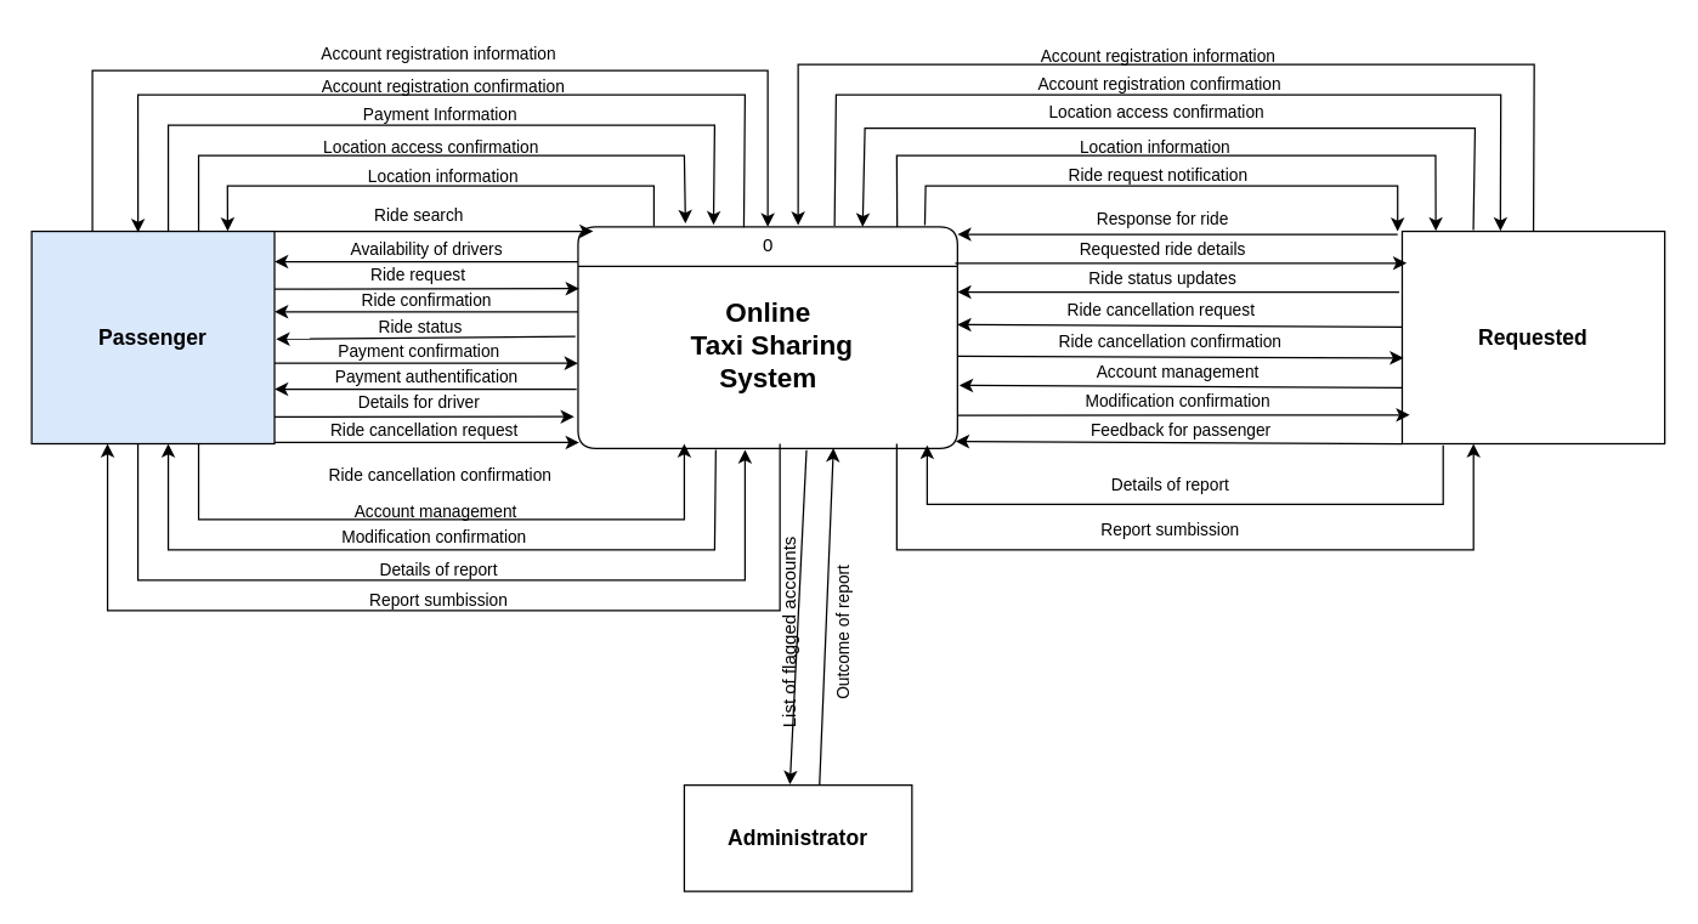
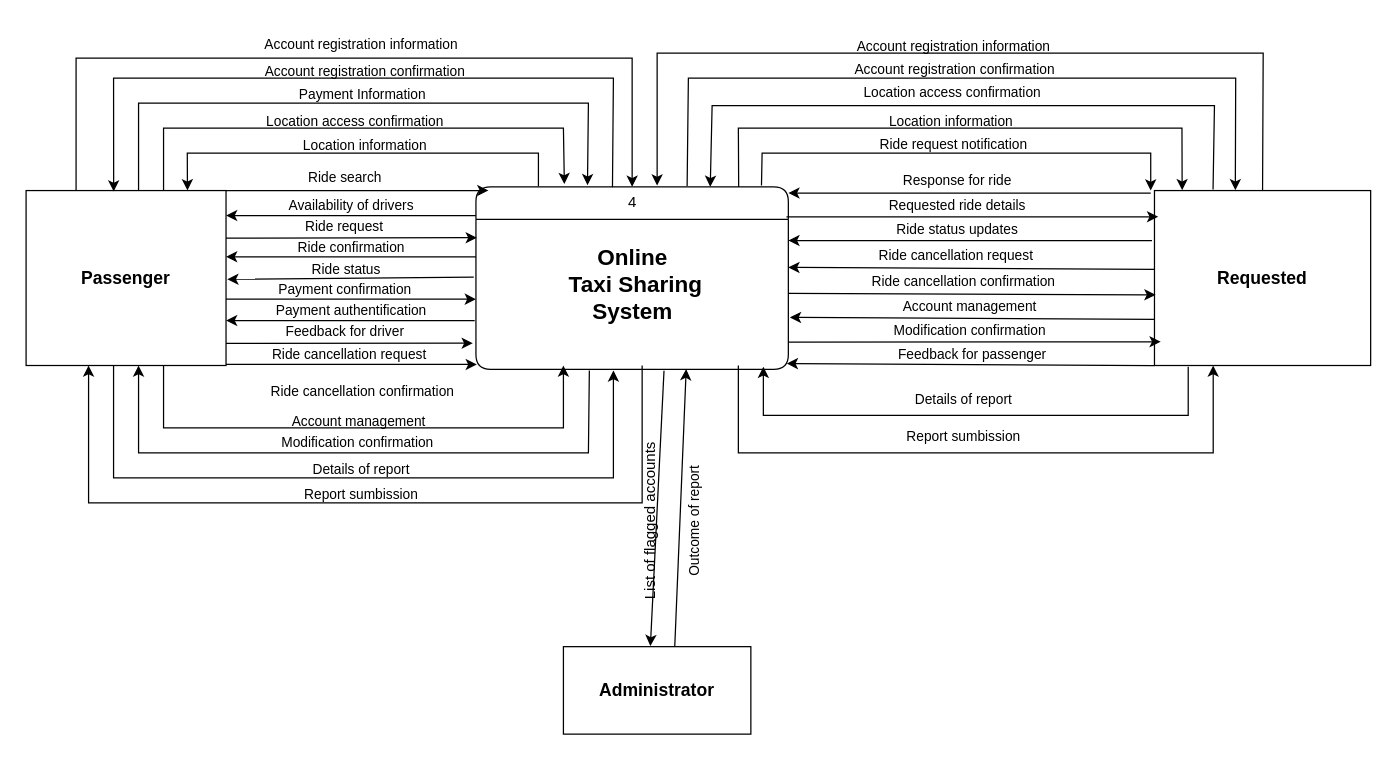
- <mxCell id="2" value="0" style="swimlane;fontStyle=0;childLayout=stackLayout;horizontal=1;startSize=26;fillColor=none;horizontalStack=0;resizeParent=1;resizeParentMax=0;resizeLast=0;collapsible=1;marginBottom=0;html=1;rounded=1;align=center;verticalAlign=middle;" parent="1" vertex="1"><mxGeometry x="380" y="149" width="250" height="146" as="geometry" /></mxCell>
+ <mxCell id="2" value="4" style="swimlane;fontStyle=0;childLayout=stackLayout;horizontal=1;startSize=26;fillColor=none;horizontalStack=0;resizeParent=1;resizeParentMax=0;resizeLast=0;collapsible=1;marginBottom=0;html=1;rounded=1;align=center;verticalAlign=middle;" parent="1" vertex="1"><mxGeometry x="380" y="149" width="250" height="146" as="geometry" /></mxCell>
- <mxCell id="4" value="&lt;h3&gt;Passenger&lt;/h3&gt;" style="whiteSpace=wrap;html=1;align=center;fillColor=#dae8fc;" vertex="1" parent="1"><mxGeometry x="20" y="152" width="160" height="140" as="geometry" /></mxCell>
+ <mxCell id="4" value="&lt;h3&gt;Passenger&lt;/h3&gt;" style="whiteSpace=wrap;html=1;align=center;" vertex="1" parent="1"><mxGeometry x="20" y="152" width="160" height="140" as="geometry" /></mxCell>
- <mxCell id="26" value="Details for driver" style="text;html=1;align=center;verticalAlign=middle;resizable=0;points=[];autosize=1;strokeColor=none;fillColor=none;fontSize=11;" vertex="1" parent="1"><mxGeometry x="215" y="250" width="120" height="30" as="geometry" /></mxCell>
+ <mxCell id="26" value="Feedback for driver" style="text;html=1;align=center;verticalAlign=middle;resizable=0;points=[];autosize=1;strokeColor=none;fillColor=none;fontSize=11;" vertex="1" parent="1"><mxGeometry x="215" y="250" width="120" height="30" as="geometry" /></mxCell>
